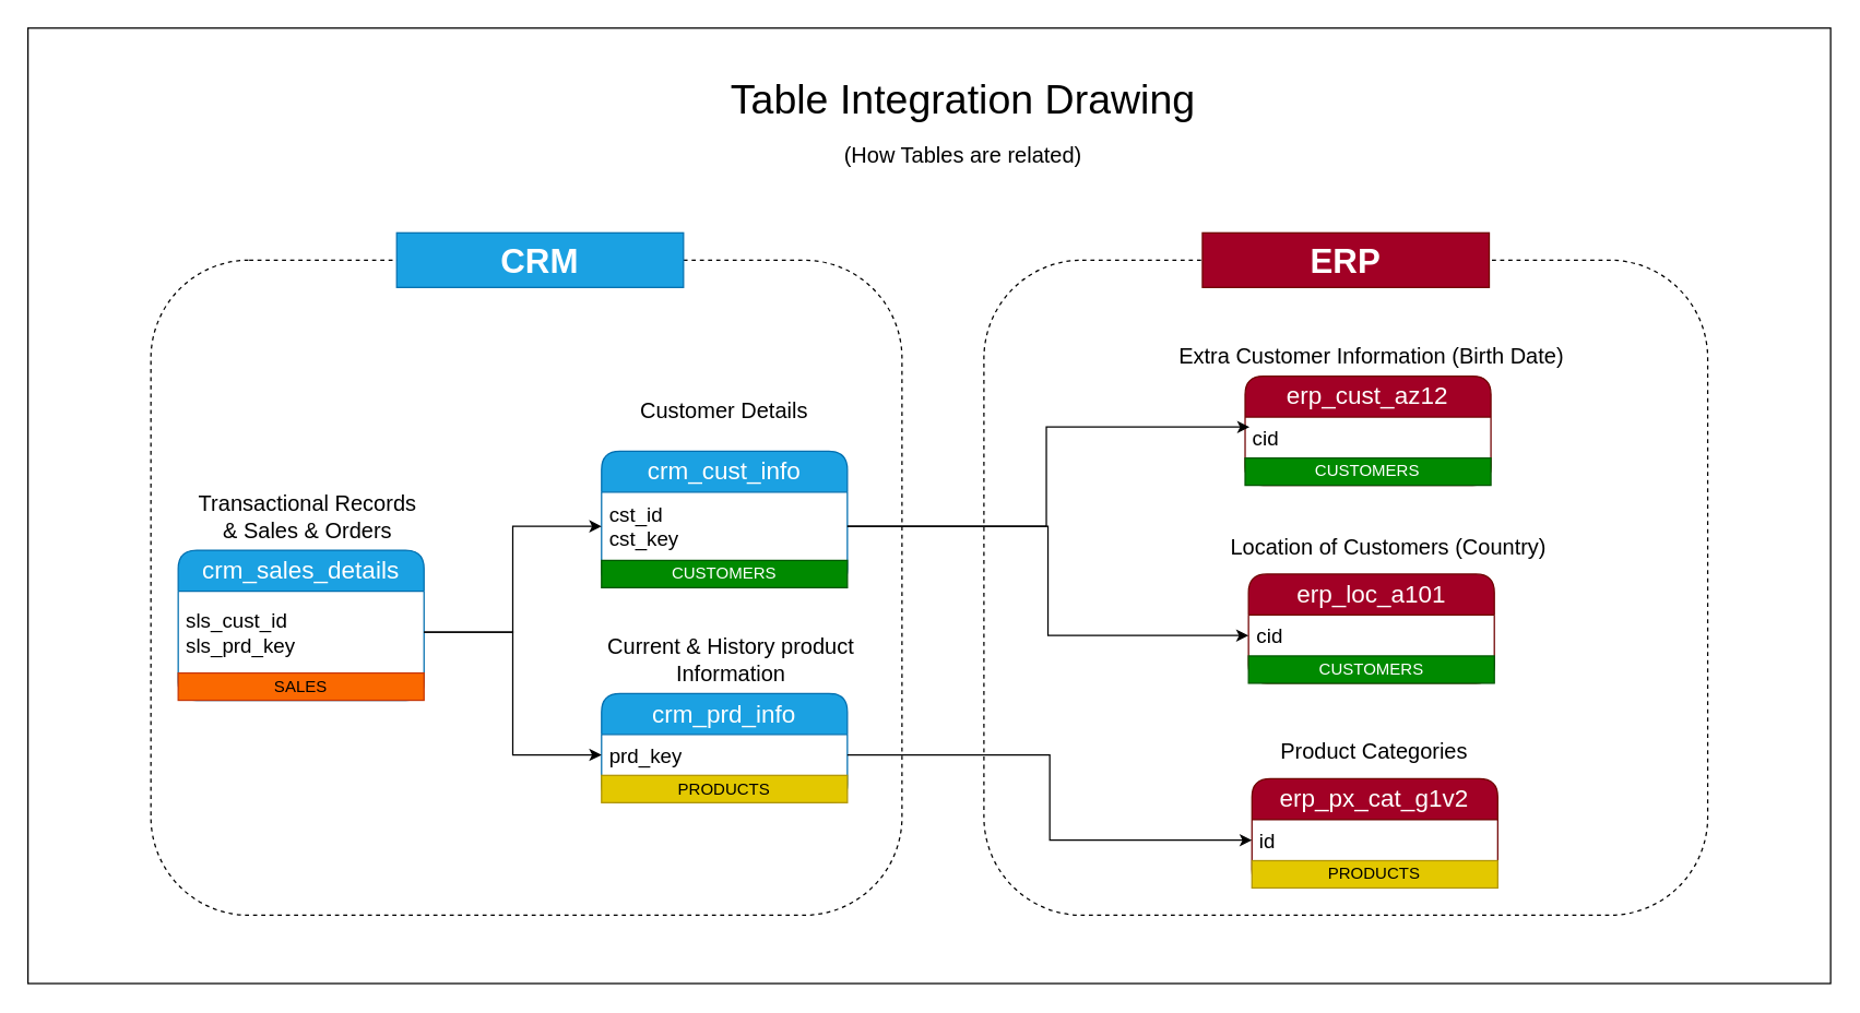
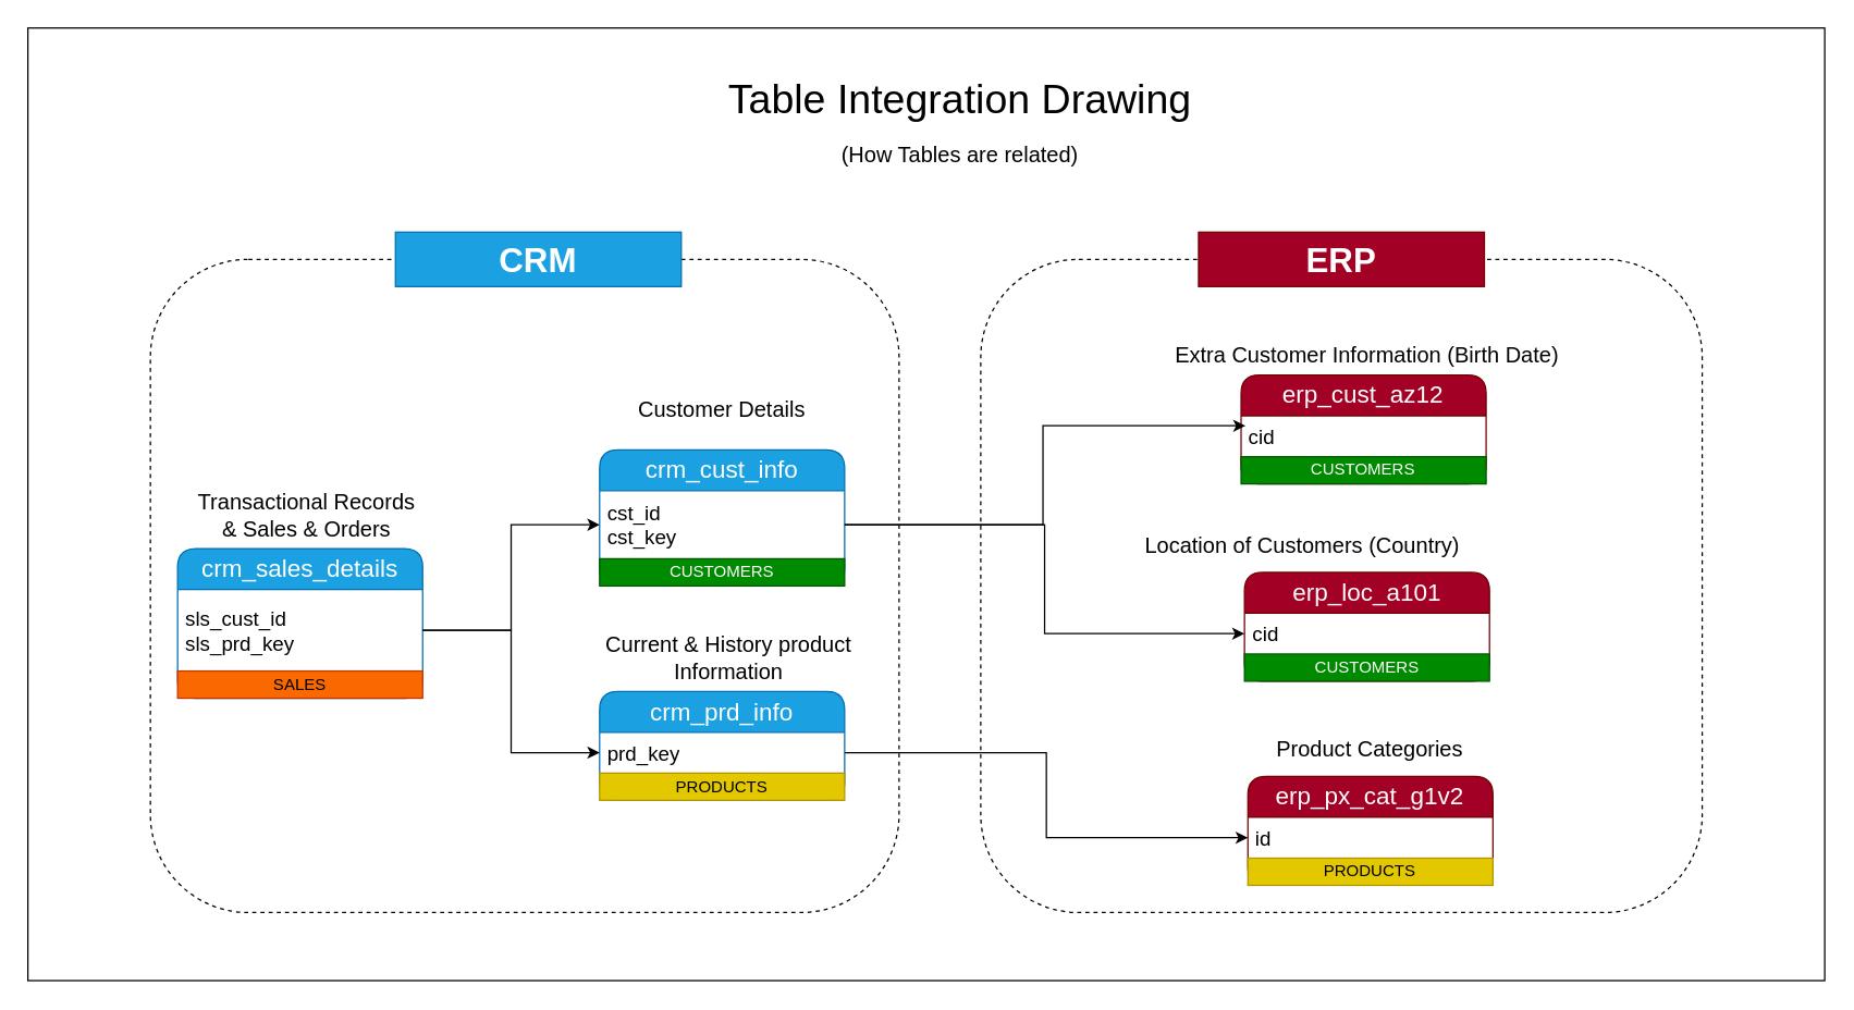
- <mxCell id="31" value="Location of Customers (Country)" style="rounded=0;whiteSpace=wrap;html=1;fillColor=none;strokeColor=none;fontSize=16;" vertex="1" parent="1"><mxGeometry x="885" y="390" width="262.5" height="20" as="geometry" /></mxCell>
+ <mxCell id="31" value="Location of Customers (Country)" style="rounded=0;whiteSpace=wrap;html=1;fillColor=none;strokeColor=none;fontSize=16;" vertex="1" parent="1"><mxGeometry x="825" y="390" width="262.5" height="20" as="geometry" /></mxCell>
